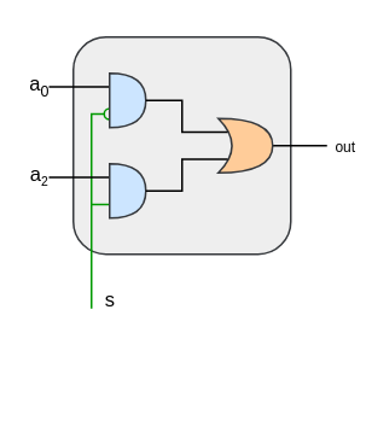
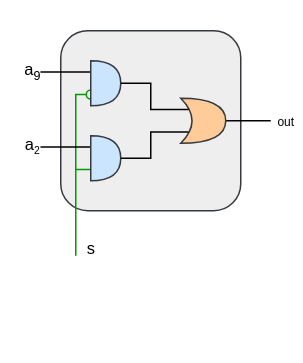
- <mxCell id="16" value="a&lt;font size=&quot;1&quot;&gt;&lt;sub&gt;0&lt;/sub&gt;&lt;/font&gt;" style="edgeLabel;html=1;align=center;verticalAlign=middle;resizable=0;points=[];" parent="1" vertex="1" connectable="0"><mxGeometry x="70" y="170" as="geometry"><mxPoint x="-50" y="-124" as="offset" /></mxGeometry></mxCell>
+ <mxCell id="16" value="a&lt;font size=&quot;1&quot;&gt;&lt;sub&gt;9&lt;/sub&gt;&lt;/font&gt;" style="edgeLabel;html=1;align=center;verticalAlign=middle;resizable=0;points=[];" parent="1" vertex="1" connectable="0"><mxGeometry x="70" y="170" as="geometry"><mxPoint x="-50" y="-124" as="offset" /></mxGeometry></mxCell>
